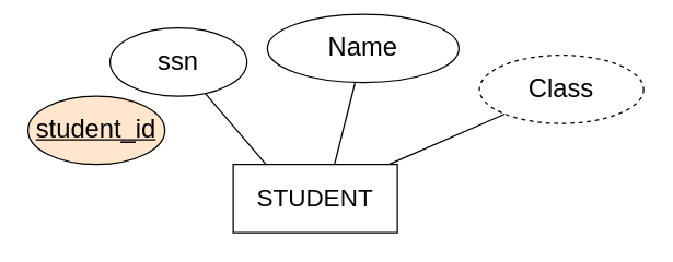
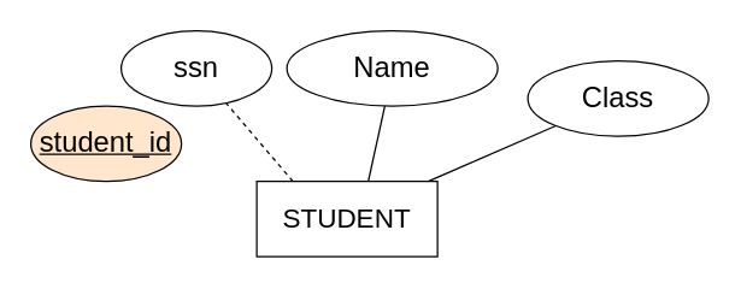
- <mxCell id="7" value="Name" style="ellipse;whiteSpace=wrap;html=1;fontSize=19;" parent="1" vertex="1"><mxGeometry x="195" y="10" width="140" height="50" as="geometry" /></mxCell>
+ <mxCell id="7" value="Name" style="ellipse;whiteSpace=wrap;html=1;fontSize=19;" parent="1" vertex="1"><mxGeometry x="190" y="20" width="140" height="50" as="geometry" /></mxCell>
- <mxCell id="2" value="Class" style="ellipse;whiteSpace=wrap;html=1;fontSize=19;dashed=1;" parent="1" vertex="1"><mxGeometry x="350" y="40" width="120" height="50" as="geometry" /></mxCell>
+ <mxCell id="2" value="Class" style="ellipse;whiteSpace=wrap;html=1;fontSize=19;" parent="1" vertex="1"><mxGeometry x="350" y="40" width="120" height="50" as="geometry" /></mxCell>
- <mxCell id="5" value="" style="endArrow=none;html=1;fontSize=19;exitX=0.2;exitY=0;exitDx=0;exitDy=0;exitPerimeter=0;" parent="1" source="6" target="3" edge="1"><mxGeometry width="50" height="50" relative="1" as="geometry"><mxPoint x="266.882" y="80.735" as="sourcePoint" /><mxPoint x="379.765" y="82.022" as="targetPoint" /></mxGeometry></mxCell>
+ <mxCell id="5" value="" style="endArrow=none;html=1;fontSize=19;exitX=0.2;exitY=0;exitDx=0;exitDy=0;exitPerimeter=0;dashed=1;" parent="1" source="6" target="3" edge="1"><mxGeometry width="50" height="50" relative="1" as="geometry"><mxPoint x="266.882" y="80.735" as="sourcePoint" /><mxPoint x="379.765" y="82.022" as="targetPoint" /></mxGeometry></mxCell>
